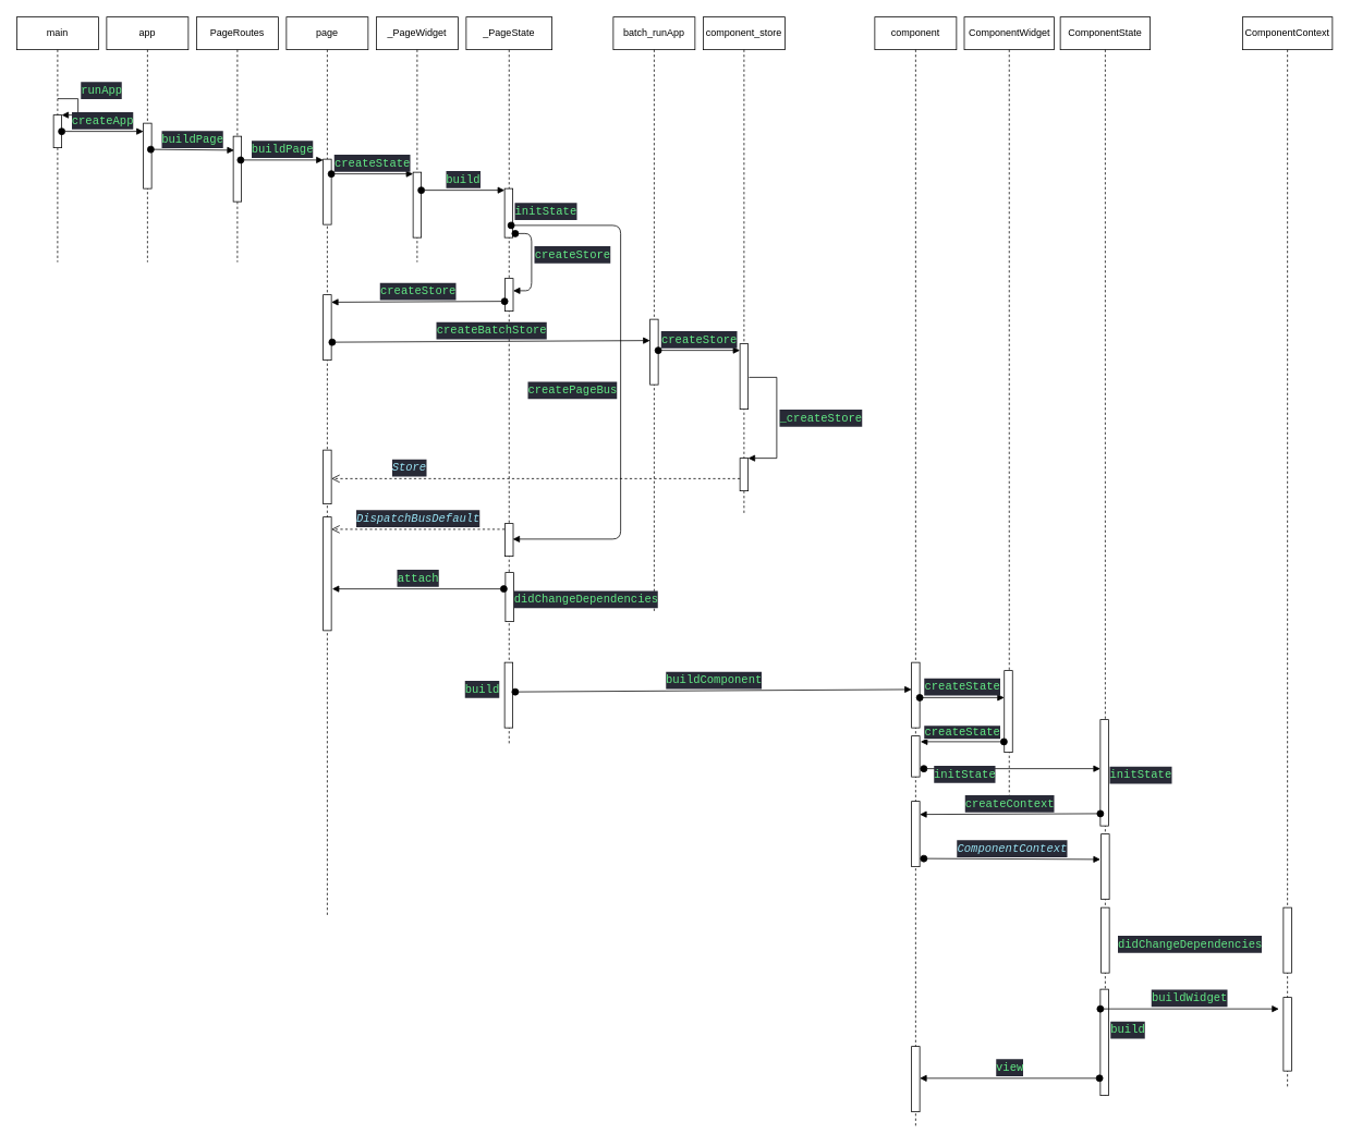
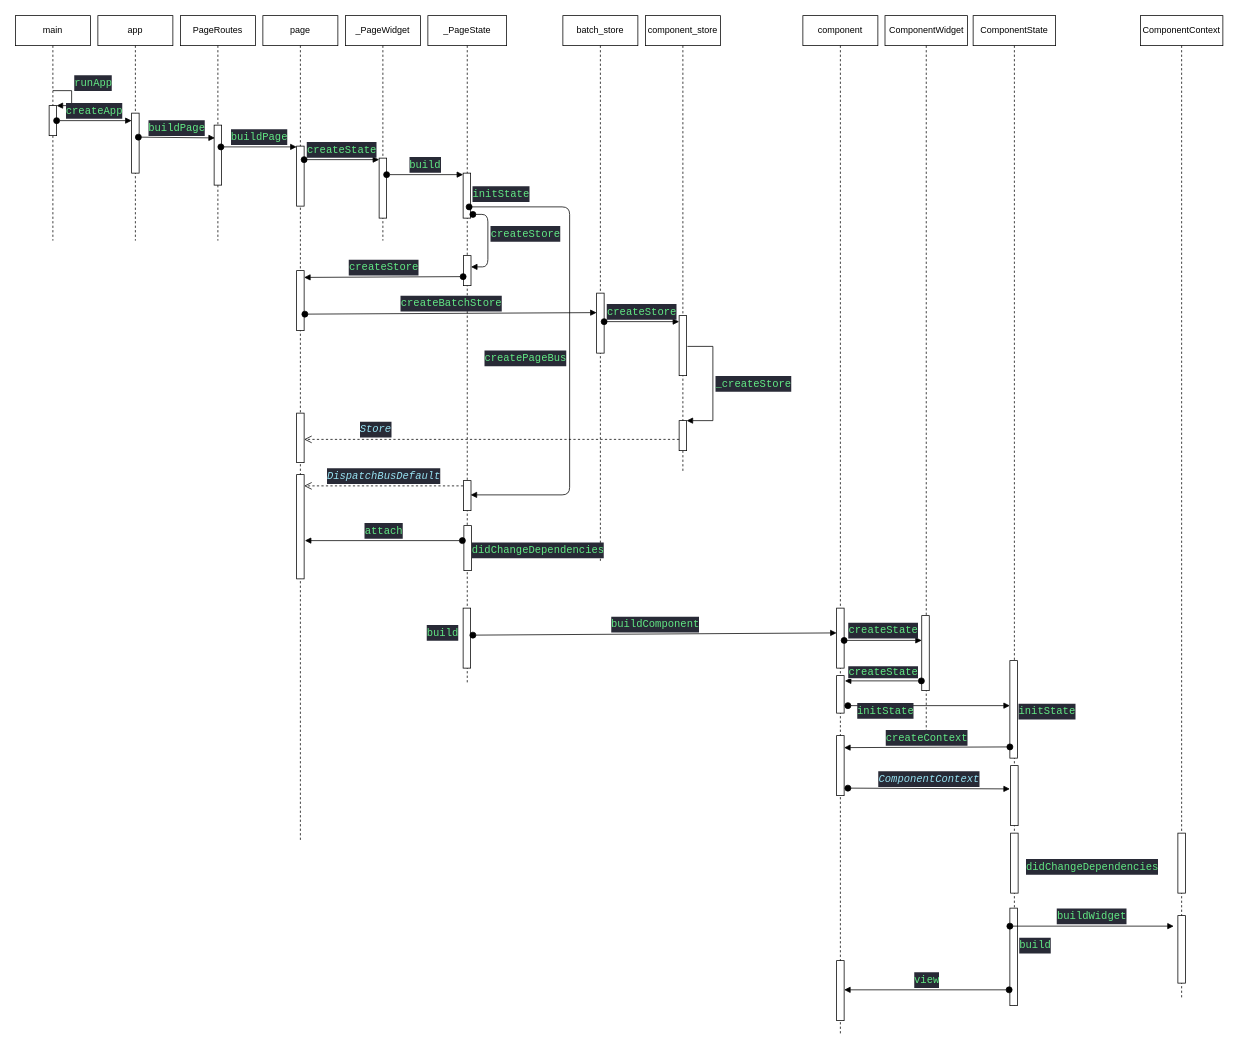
- <mxCell id="29" value="batch_runApp" style="shape=umlLifeline;perimeter=lifelinePerimeter;whiteSpace=wrap;html=1;container=1;collapsible=0;recursiveResize=0;outlineConnect=0;" vertex="1" parent="1"><mxGeometry x="750" y="20" width="100" height="730" as="geometry" /></mxCell>
+ <mxCell id="29" value="batch_store" style="shape=umlLifeline;perimeter=lifelinePerimeter;whiteSpace=wrap;html=1;container=1;collapsible=0;recursiveResize=0;outlineConnect=0;" vertex="1" parent="1"><mxGeometry x="750" y="20" width="100" height="730" as="geometry" /></mxCell>
